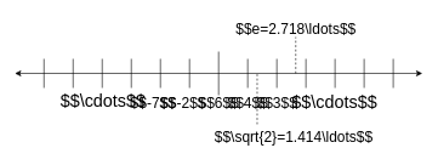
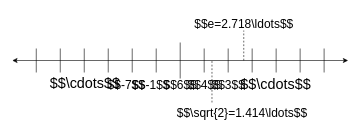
- <mxCell id="20" value="&lt;font style=&quot;font-size: 20px;&quot;&gt;$$-2$$&lt;/font&gt;" style="text;html=1;resizable=0;autosize=1;align=center;verticalAlign=middle;points=[];fillColor=none;strokeColor=none;rounded=0;" vertex="1" parent="1"><mxGeometry x="211" y="122" width="80" height="36" as="geometry" /></mxCell>
+ <mxCell id="20" value="&lt;font style=&quot;font-size: 20px;&quot;&gt;$$-1$$&lt;/font&gt;" style="text;html=1;resizable=0;autosize=1;align=center;verticalAlign=middle;points=[];fillColor=none;strokeColor=none;rounded=0;" vertex="1" parent="1"><mxGeometry x="211" y="122" width="80" height="36" as="geometry" /></mxCell>
